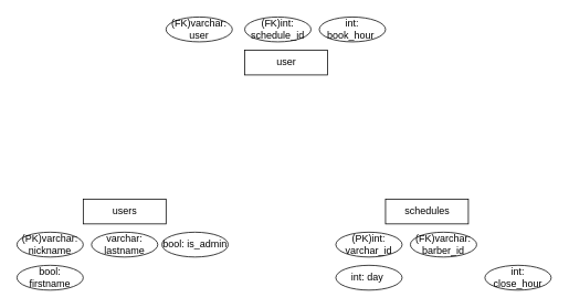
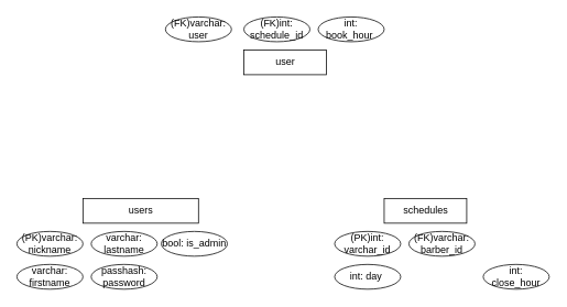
- <mxCell id="2" value="users" style="html=1;" vertex="1" parent="1"><mxGeometry x="100" y="240" width="100" height="30" as="geometry" /></mxCell>
+ <mxCell id="2" value="users" style="html=1;" vertex="1" parent="1"><mxGeometry x="100" y="240" width="140" height="30" as="geometry" /></mxCell>
- <mxCell id="6" value="bool: firstname" style="ellipse;whiteSpace=wrap;html=1;" vertex="1" parent="1"><mxGeometry x="20" y="320" width="80" height="30" as="geometry" /></mxCell>
+ <mxCell id="6" value="varchar: firstname" style="ellipse;whiteSpace=wrap;html=1;" vertex="1" parent="1"><mxGeometry x="20" y="320" width="80" height="30" as="geometry" /></mxCell>
+ <mxCell id="4" value="&lt;div style=&quot;text-align: left;&quot;&gt;&lt;span style=&quot;background-color: initial;&quot;&gt;passhash:&lt;/span&gt;&lt;/div&gt;password" style="ellipse;whiteSpace=wrap;html=1;" vertex="1" parent="1"><mxGeometry x="110" y="320" width="80" height="30" as="geometry" /></mxCell>
